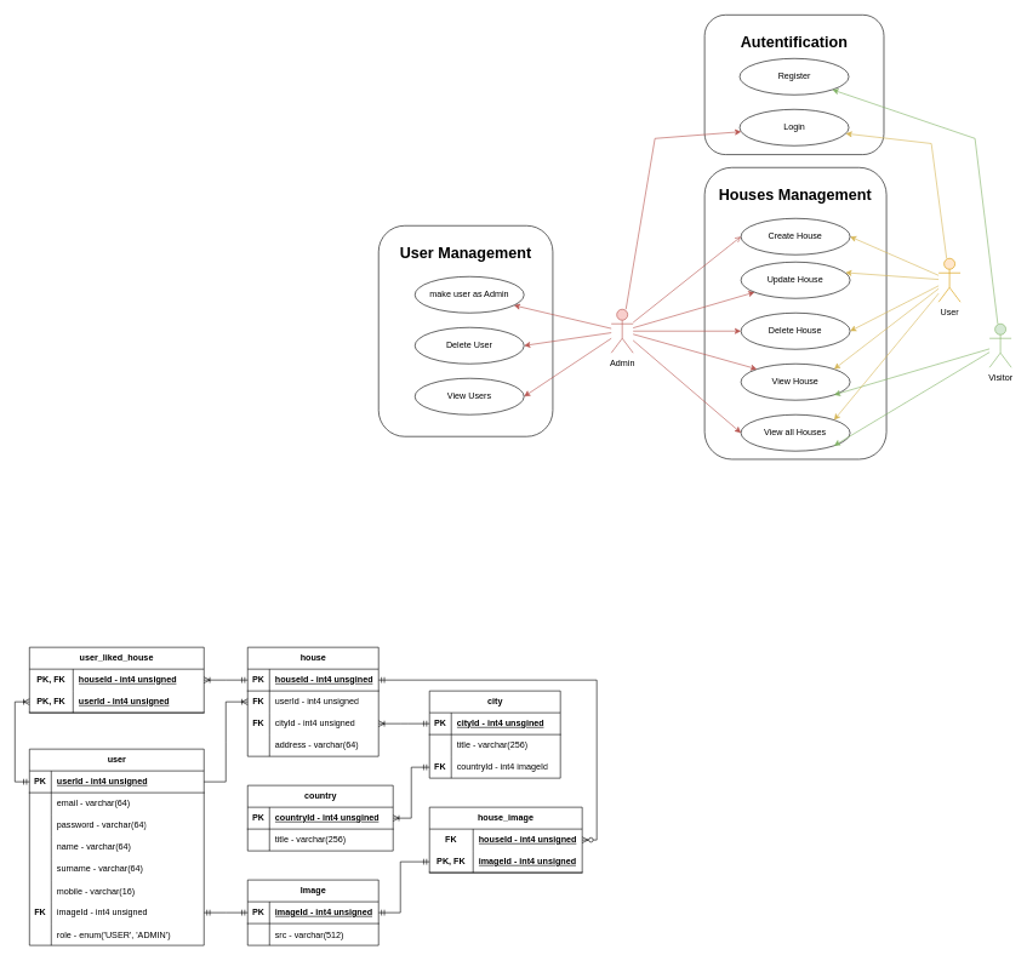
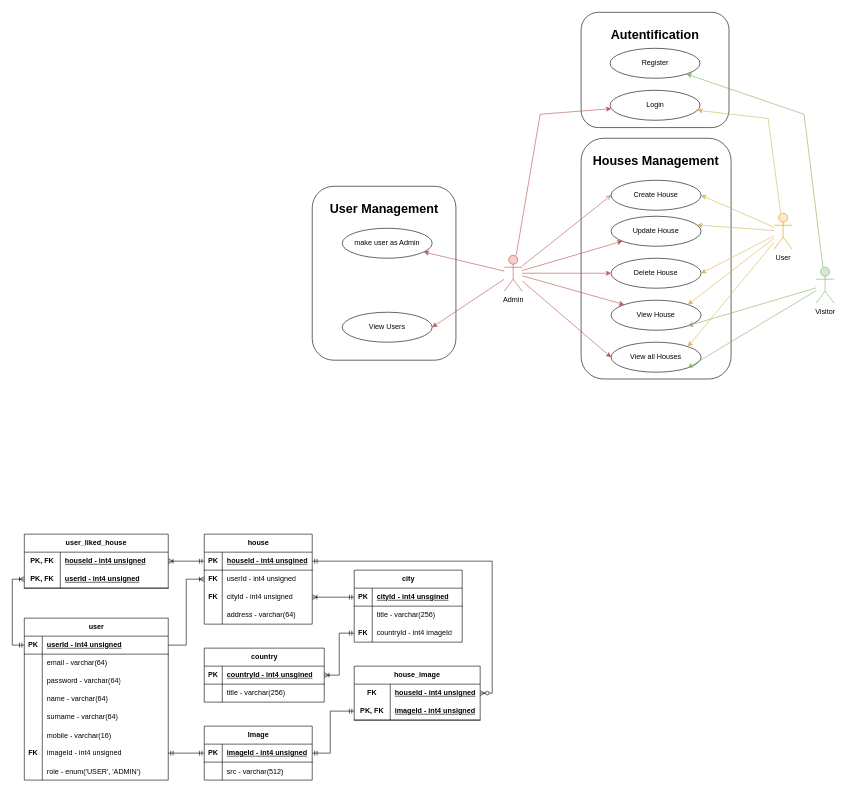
- <mxCell id="21" value="" style="endArrow=classic;html=1;rounded=0;fillColor=#f8cecc;strokeColor=#b85450;entryX=1;entryY=0.5;entryDx=0;entryDy=0;" parent="1" source="4" target="95" edge="1"><mxGeometry width="50" height="50" relative="1" as="geometry"><mxPoint x="780" y="436" as="sourcePoint" /><mxPoint x="736.316" y="436.692" as="targetPoint" /></mxGeometry></mxCell>
- <mxCell id="95" value="Delete User" style="ellipse;whiteSpace=wrap;html=1;" parent="1" vertex="1"><mxGeometry x="570" y="450" width="150" height="50" as="geometry" /></mxCell>
